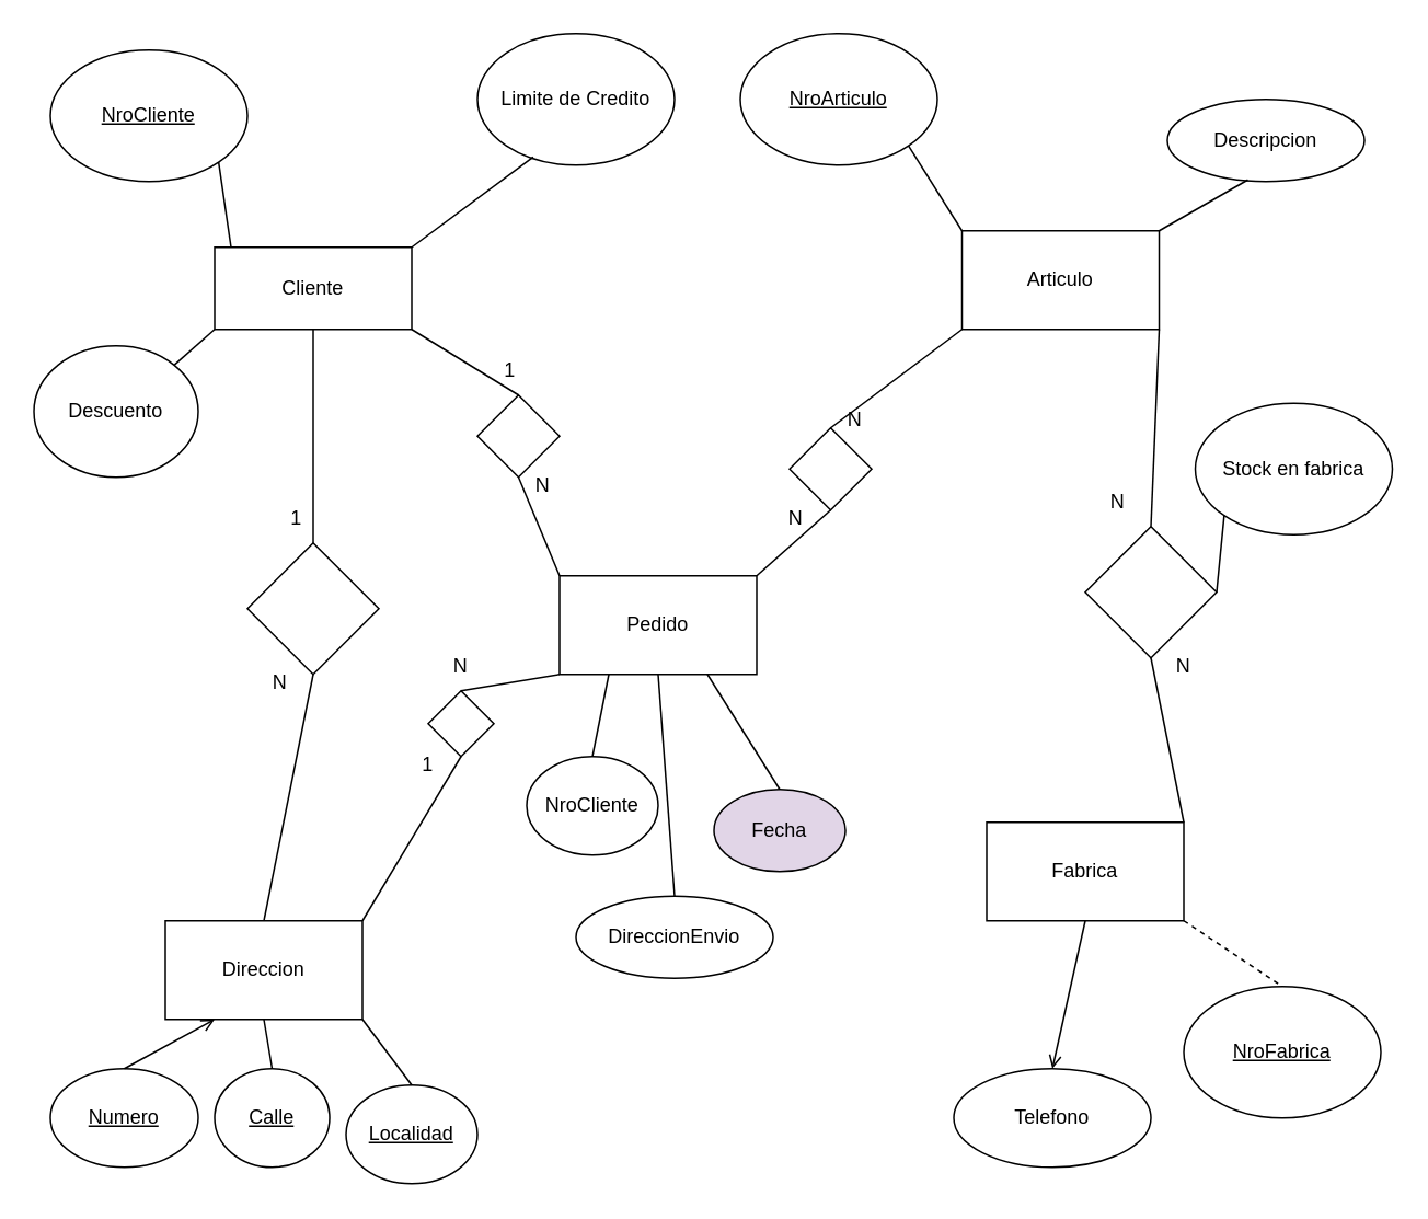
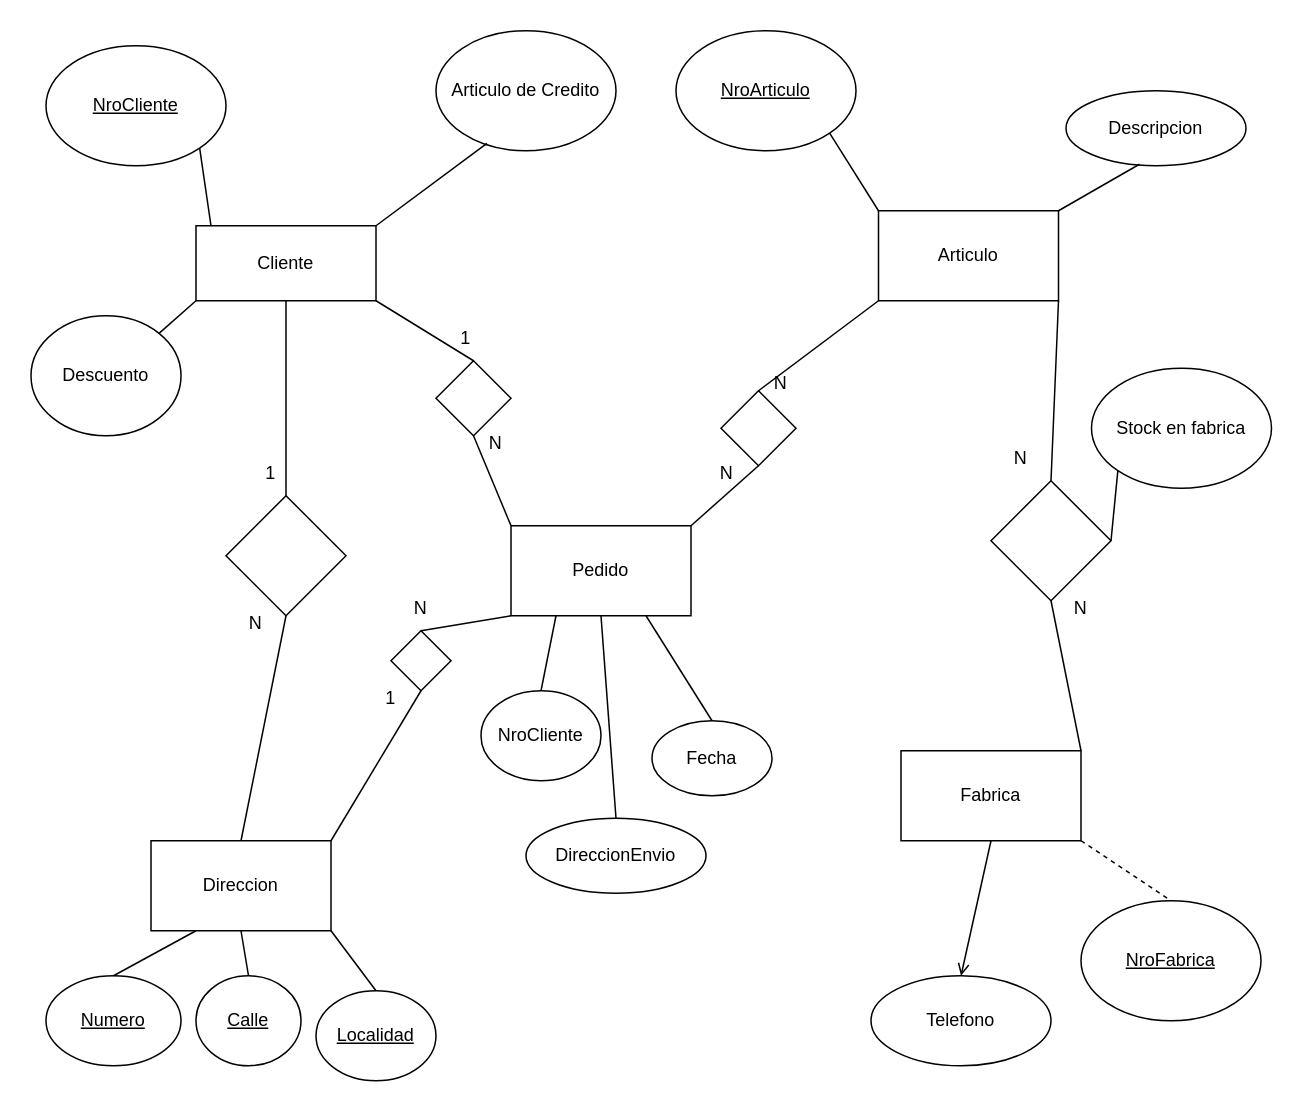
- <mxCell id="5" value="Limite de Credito" style="ellipse;whiteSpace=wrap;html=1;" vertex="1" parent="1"><mxGeometry x="290" y="20" width="120" height="80" as="geometry" /></mxCell>
+ <mxCell id="5" value="Articulo de Credito" style="ellipse;whiteSpace=wrap;html=1;" vertex="1" parent="1"><mxGeometry x="290" y="20" width="120" height="80" as="geometry" /></mxCell>
- <mxCell id="46" value="Fecha" style="ellipse;whiteSpace=wrap;html=1;fillColor=#e1d5e7;" vertex="1" parent="1"><mxGeometry x="434" y="480" width="80" height="50" as="geometry" /></mxCell>
+ <mxCell id="46" value="Fecha" style="ellipse;whiteSpace=wrap;html=1;" vertex="1" parent="1"><mxGeometry x="434" y="480" width="80" height="50" as="geometry" /></mxCell>
- <mxCell id="23" value="" style="endArrow=open;html=1;rounded=0;exitX=0.5;exitY=0;exitDx=0;exitDy=0;entryX=0.25;entryY=1;entryDx=0;entryDy=0;" edge="1" parent="1" source="22" target="21"><mxGeometry width="50" height="50" relative="1" as="geometry"><mxPoint x="410" y="400" as="sourcePoint" /><mxPoint x="460" y="350" as="targetPoint" /></mxGeometry></mxCell>
+ <mxCell id="23" value="" style="endArrow=none;html=1;rounded=0;exitX=0.5;exitY=0;exitDx=0;exitDy=0;entryX=0.25;entryY=1;entryDx=0;entryDy=0;" edge="1" parent="1" source="22" target="21"><mxGeometry width="50" height="50" relative="1" as="geometry"><mxPoint x="410" y="400" as="sourcePoint" /><mxPoint x="460" y="350" as="targetPoint" /></mxGeometry></mxCell>
